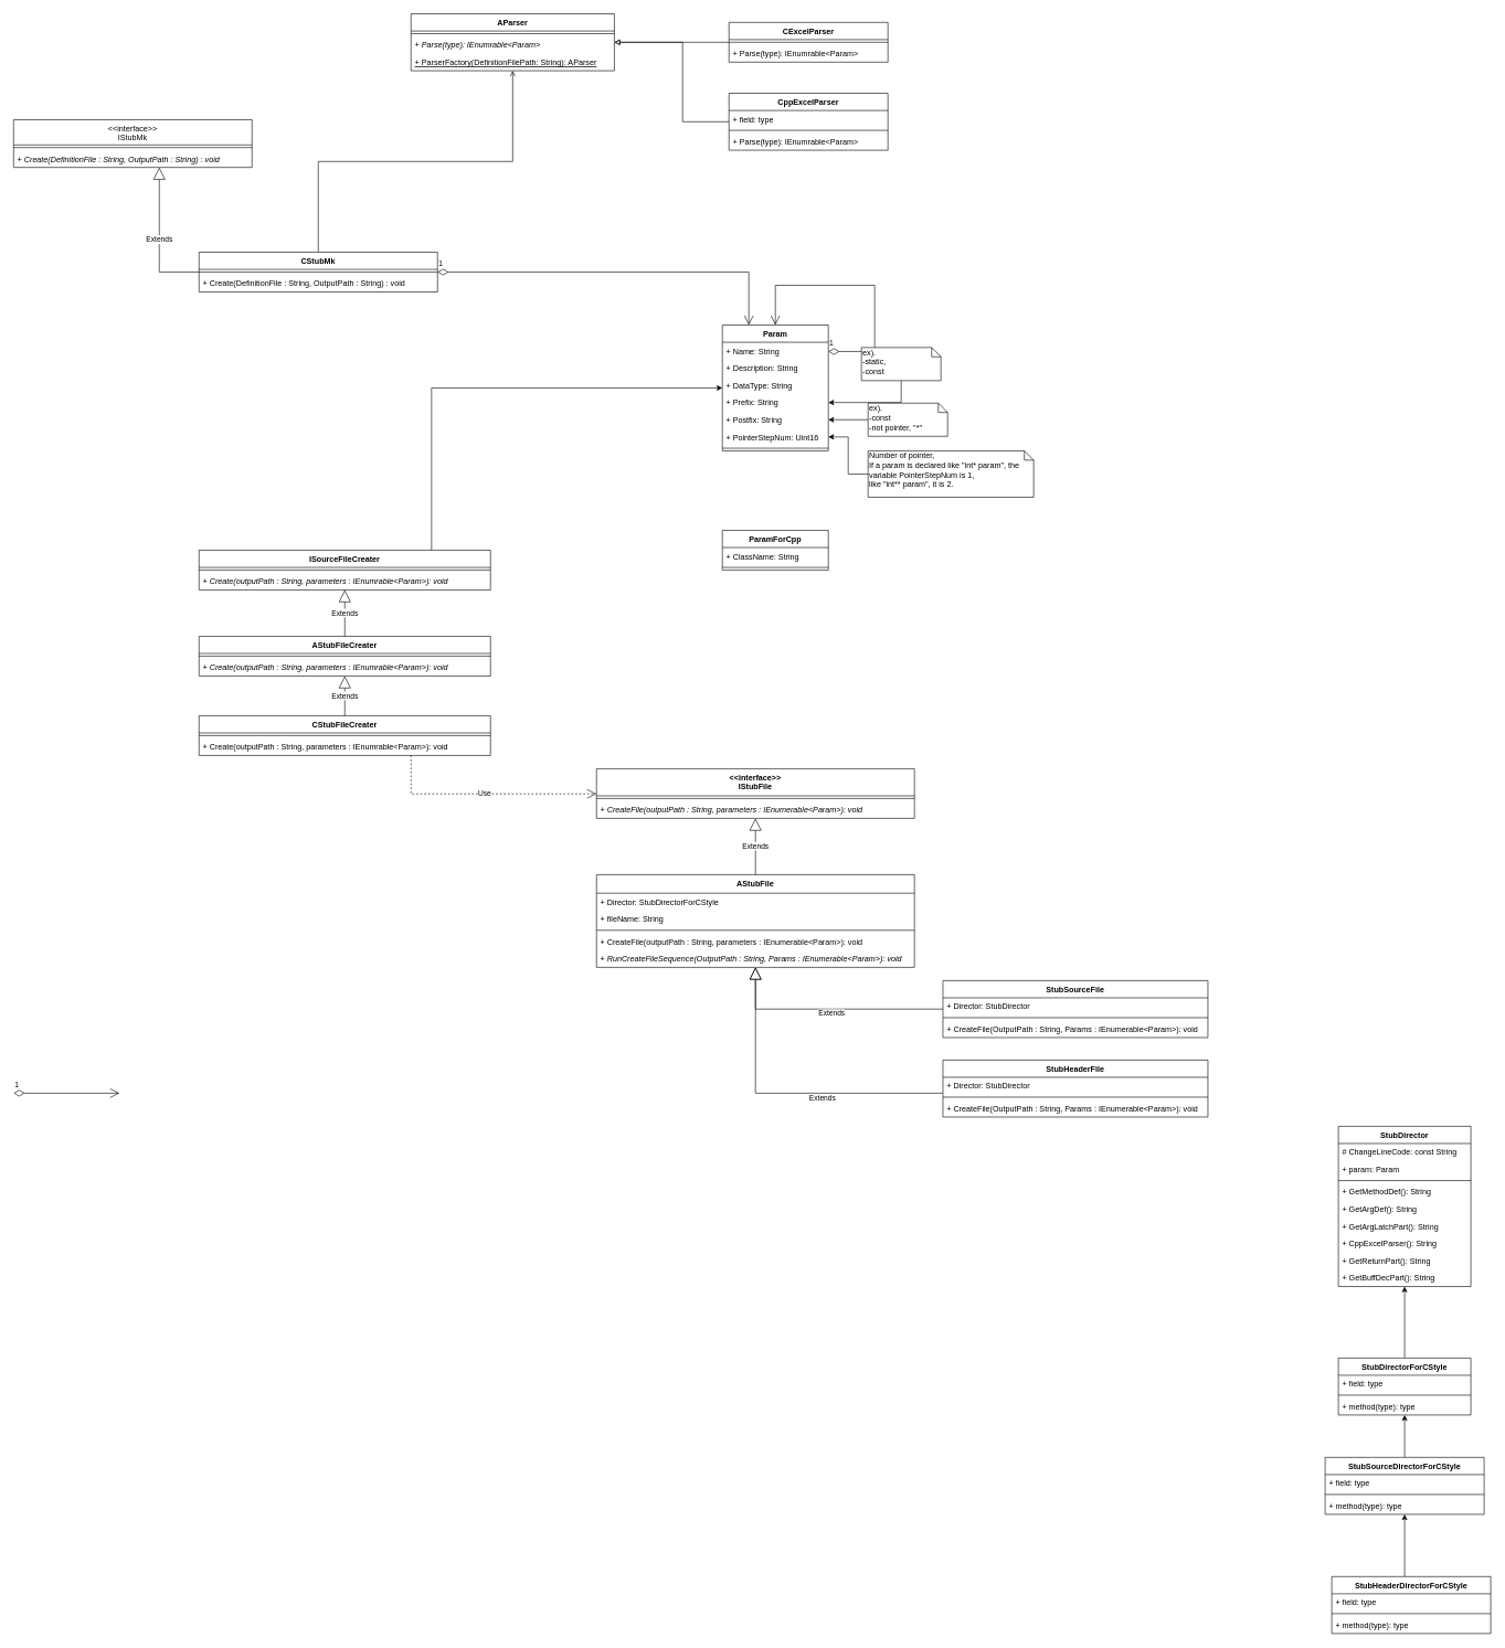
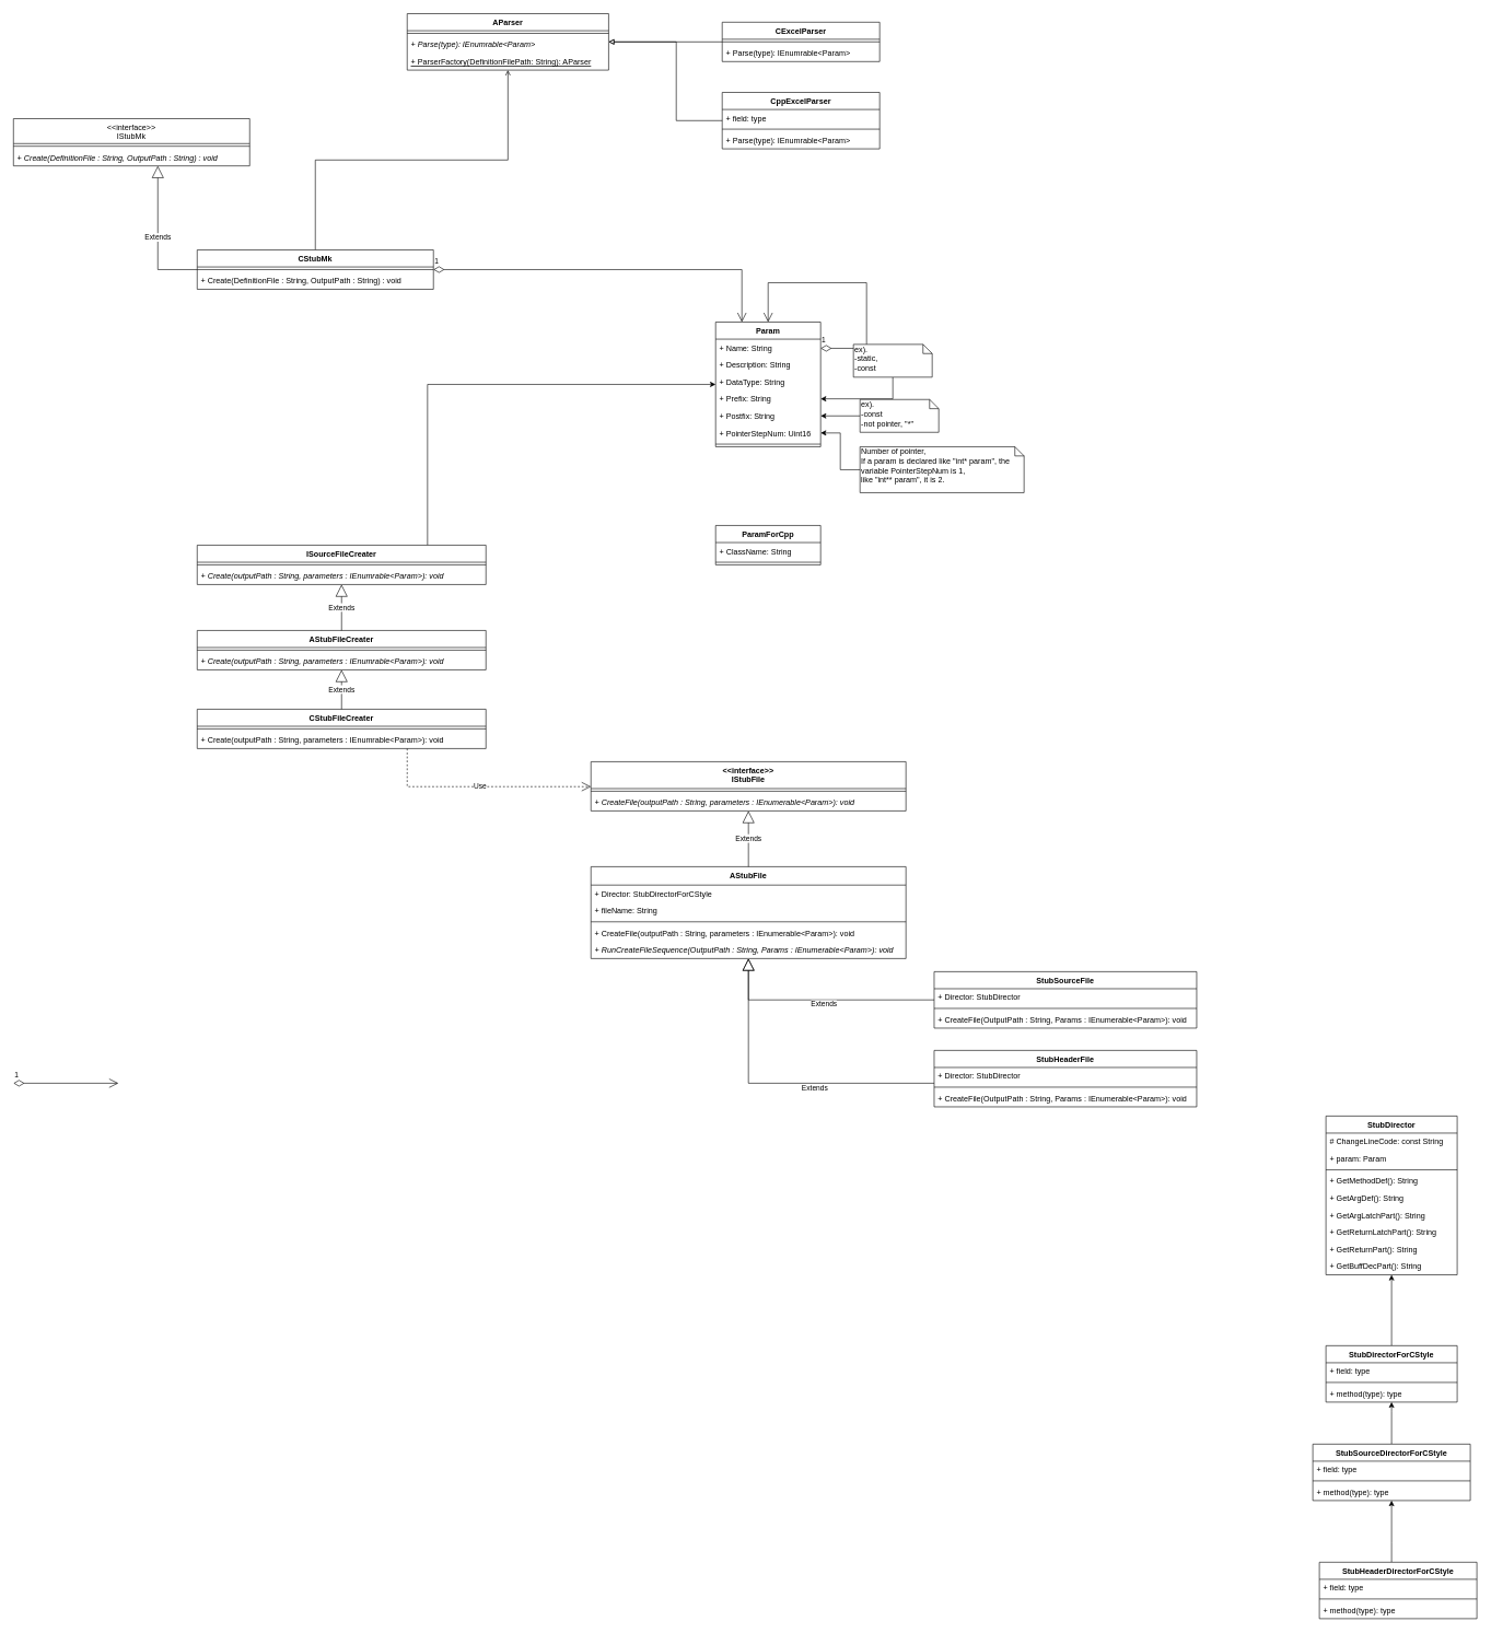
- <mxCell id="43" value="+ CppExcelParser(): String" style="text;strokeColor=none;fillColor=none;align=left;verticalAlign=top;spacingLeft=4;spacingRight=4;overflow=hidden;rotatable=0;points=[[0,0.5],[1,0.5]];portConstraint=eastwest;" parent="36" vertex="1"><mxGeometry y="164" width="200" height="26" as="geometry" /></mxCell>
+ <mxCell id="43" value="+ GetReturnLatchPart(): String" style="text;strokeColor=none;fillColor=none;align=left;verticalAlign=top;spacingLeft=4;spacingRight=4;overflow=hidden;rotatable=0;points=[[0,0.5],[1,0.5]];portConstraint=eastwest;" parent="36" vertex="1"><mxGeometry y="164" width="200" height="26" as="geometry" /></mxCell>
